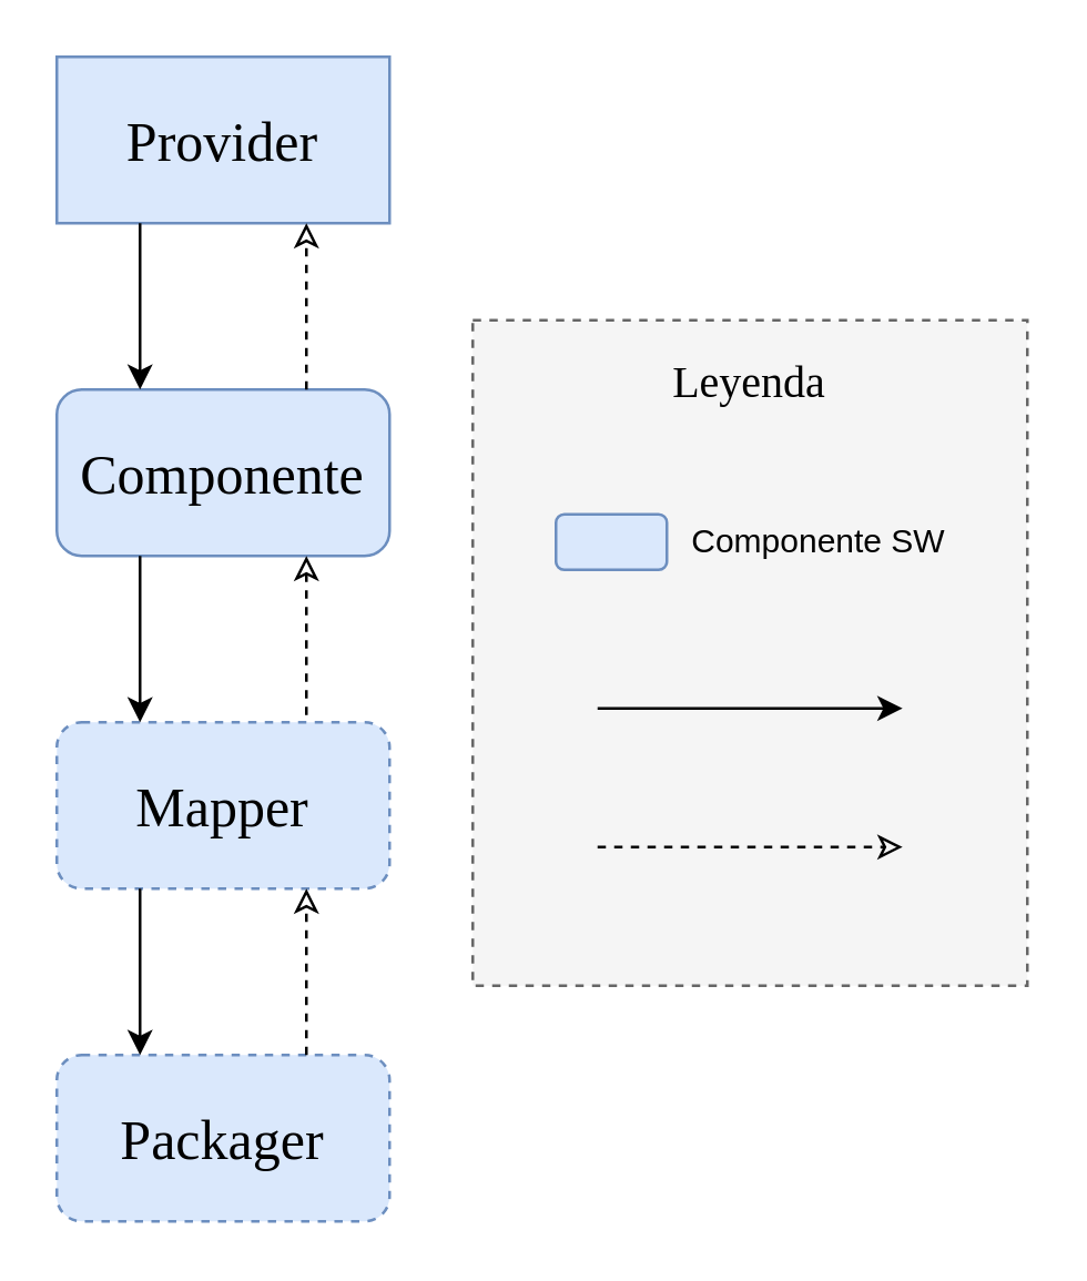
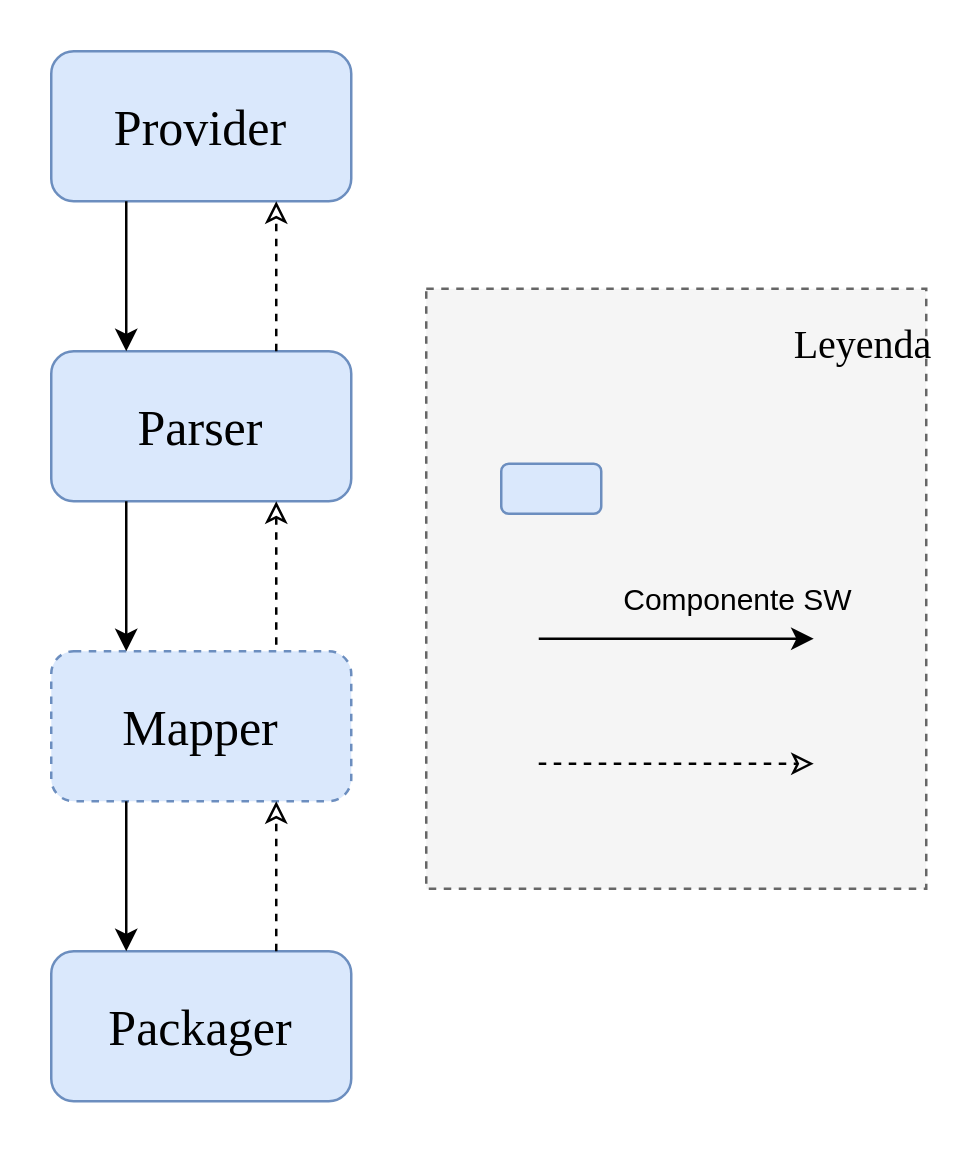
- <mxCell id="10" value="&lt;font data-font-src=&quot;https://fonts.googleapis.com/css?family=Montserrat&quot; style=&quot;font-size: 20px;&quot;&gt;Provider&lt;/font&gt;" style="whiteSpace=wrap;html=1;fontFamily=Roboto Slab;fontSource=https%3A%2F%2Ffonts.googleapis.com%2Fcss%3Ffamily%3DRoboto%2BSlab;fontSize=20;fillColor=#dae8fc;strokeColor=#6c8ebf;rounded=0;" parent="9" vertex="1"><mxGeometry width="120" height="60" as="geometry" /></mxCell>
+ <mxCell id="10" value="&lt;font data-font-src=&quot;https://fonts.googleapis.com/css?family=Montserrat&quot; style=&quot;font-size: 20px;&quot;&gt;Provider&lt;/font&gt;" style="rounded=1;whiteSpace=wrap;html=1;fontFamily=Roboto Slab;fontSource=https%3A%2F%2Ffonts.googleapis.com%2Fcss%3Ffamily%3DRoboto%2BSlab;fontSize=20;fillColor=#dae8fc;strokeColor=#6c8ebf;" parent="9" vertex="1"><mxGeometry width="120" height="60" as="geometry" /></mxCell>
- <mxCell id="4" value="&lt;font style=&quot;font-size: 16px&quot;&gt;Leyenda&lt;/font&gt;" style="text;html=1;strokeColor=none;fillColor=none;align=center;verticalAlign=middle;whiteSpace=wrap;rounded=0;shadow=0;glass=0;dashed=1;sketch=0;fontFamily=Roboto Slab;fontSource=https%3A%2F%2Ffonts.googleapis.com%2Fcss%3Ffamily%3DRoboto%2BSlab;fontSize=20;" parent="2" vertex="1"><mxGeometry x="80" y="20" width="40" height="20" as="geometry" /></mxCell>
+ <mxCell id="4" value="&lt;font style=&quot;font-size: 16px&quot;&gt;Leyenda&lt;/font&gt;" style="text;html=1;strokeColor=none;fillColor=none;align=center;verticalAlign=middle;whiteSpace=wrap;rounded=0;shadow=0;glass=0;dashed=1;sketch=0;fontFamily=Roboto Slab;fontSource=https%3A%2F%2Ffonts.googleapis.com%2Fcss%3Ffamily%3DRoboto%2BSlab;fontSize=20;" parent="2" vertex="1"><mxGeometry x="155" y="20" width="40" height="20" as="geometry" /></mxCell>
- <mxCell id="11" value="&lt;font data-font-src=&quot;https://fonts.googleapis.com/css?family=Montserrat&quot; style=&quot;font-size: 20px&quot;&gt;Componente&lt;/font&gt;" style="rounded=1;whiteSpace=wrap;html=1;fontFamily=Roboto Slab;fontSource=https%3A%2F%2Ffonts.googleapis.com%2Fcss%3Ffamily%3DRoboto%2BSlab;fontSize=20;fillColor=#dae8fc;strokeColor=#6c8ebf;" parent="9" vertex="1"><mxGeometry y="120" width="120" height="60" as="geometry" /></mxCell>
+ <mxCell id="11" value="&lt;font data-font-src=&quot;https://fonts.googleapis.com/css?family=Montserrat&quot; style=&quot;font-size: 20px&quot;&gt;Parser&lt;/font&gt;" style="rounded=1;whiteSpace=wrap;html=1;fontFamily=Roboto Slab;fontSource=https%3A%2F%2Ffonts.googleapis.com%2Fcss%3Ffamily%3DRoboto%2BSlab;fontSize=20;fillColor=#dae8fc;strokeColor=#6c8ebf;" parent="9" vertex="1"><mxGeometry y="120" width="120" height="60" as="geometry" /></mxCell>
- <mxCell id="8" value="Componente SW" style="text;html=1;strokeColor=none;fillColor=none;align=center;verticalAlign=middle;whiteSpace=wrap;rounded=0;shadow=0;glass=0;dashed=1;sketch=0;fontFamily=Helvetica;fontSize=12;" parent="2" vertex="1"><mxGeometry x="70" y="80" width="110" height="20" as="geometry" /></mxCell>
+ <mxCell id="8" value="Componente SW" style="text;html=1;strokeColor=none;fillColor=none;align=center;verticalAlign=middle;whiteSpace=wrap;rounded=0;shadow=0;glass=0;dashed=1;sketch=0;fontFamily=Helvetica;fontSize=12;" parent="2" vertex="1"><mxGeometry x="70" y="125" width="110" height="20" as="geometry" /></mxCell>
- <mxCell id="12" value="&lt;font data-font-src=&quot;https://fonts.googleapis.com/css?family=Montserrat&quot; style=&quot;font-size: 20px&quot;&gt;Packager&lt;/font&gt;" style="rounded=1;whiteSpace=wrap;html=1;fontFamily=Roboto Slab;fontSource=https%3A%2F%2Ffonts.googleapis.com%2Fcss%3Ffamily%3DRoboto%2BSlab;fontSize=20;fillColor=#dae8fc;strokeColor=#6c8ebf;dashed=1;" parent="9" vertex="1"><mxGeometry y="360" width="120" height="60" as="geometry" /></mxCell>
+ <mxCell id="12" value="&lt;font data-font-src=&quot;https://fonts.googleapis.com/css?family=Montserrat&quot; style=&quot;font-size: 20px&quot;&gt;Packager&lt;/font&gt;" style="rounded=1;whiteSpace=wrap;html=1;fontFamily=Roboto Slab;fontSource=https%3A%2F%2Ffonts.googleapis.com%2Fcss%3Ffamily%3DRoboto%2BSlab;fontSize=20;fillColor=#dae8fc;strokeColor=#6c8ebf;" parent="9" vertex="1"><mxGeometry y="360" width="120" height="60" as="geometry" /></mxCell>
